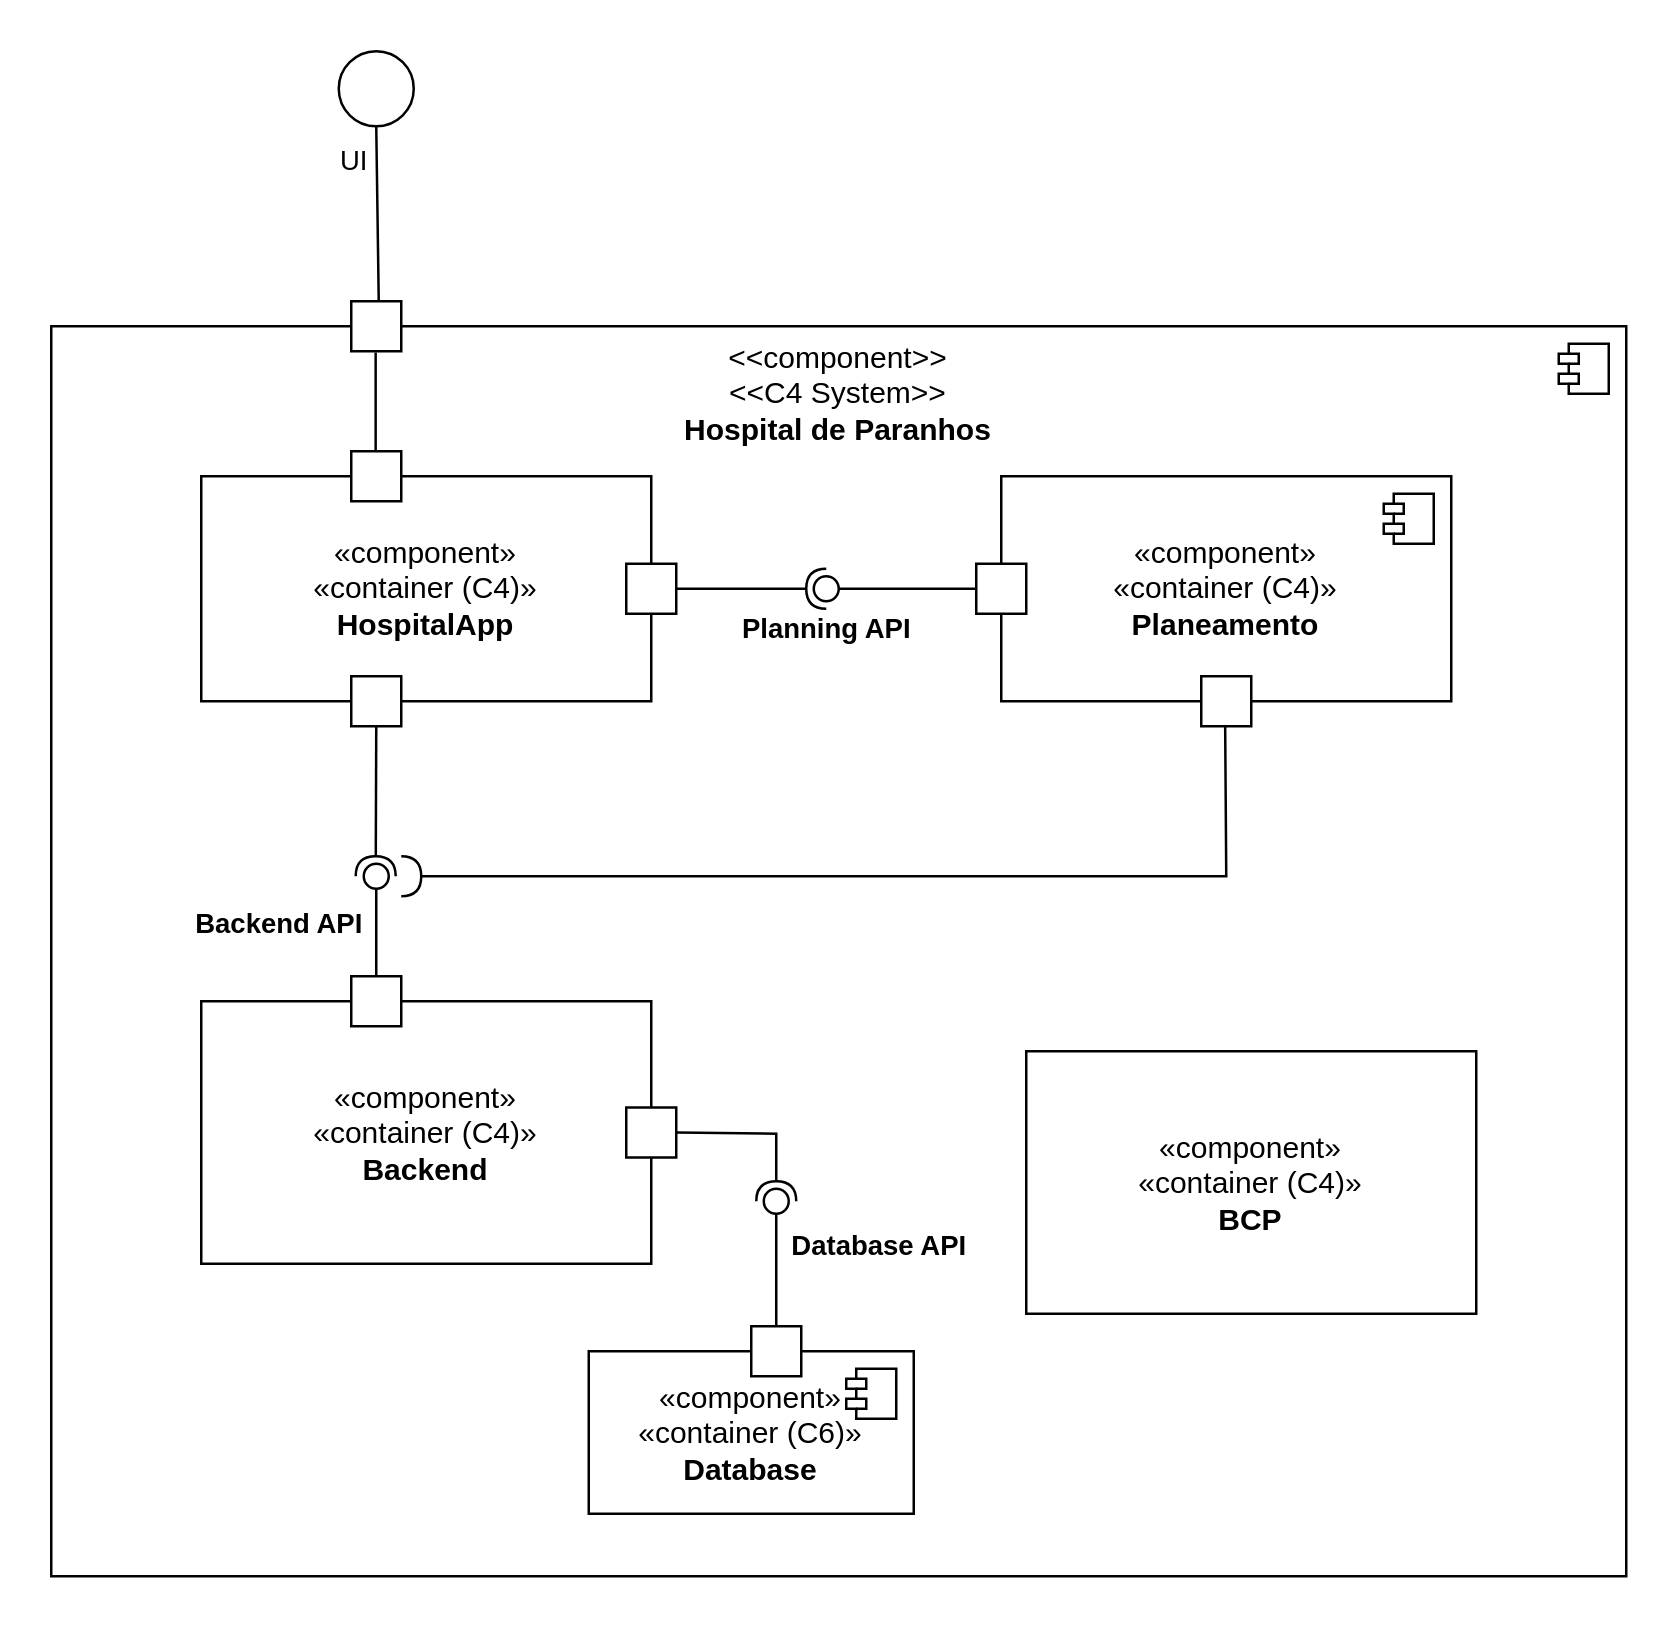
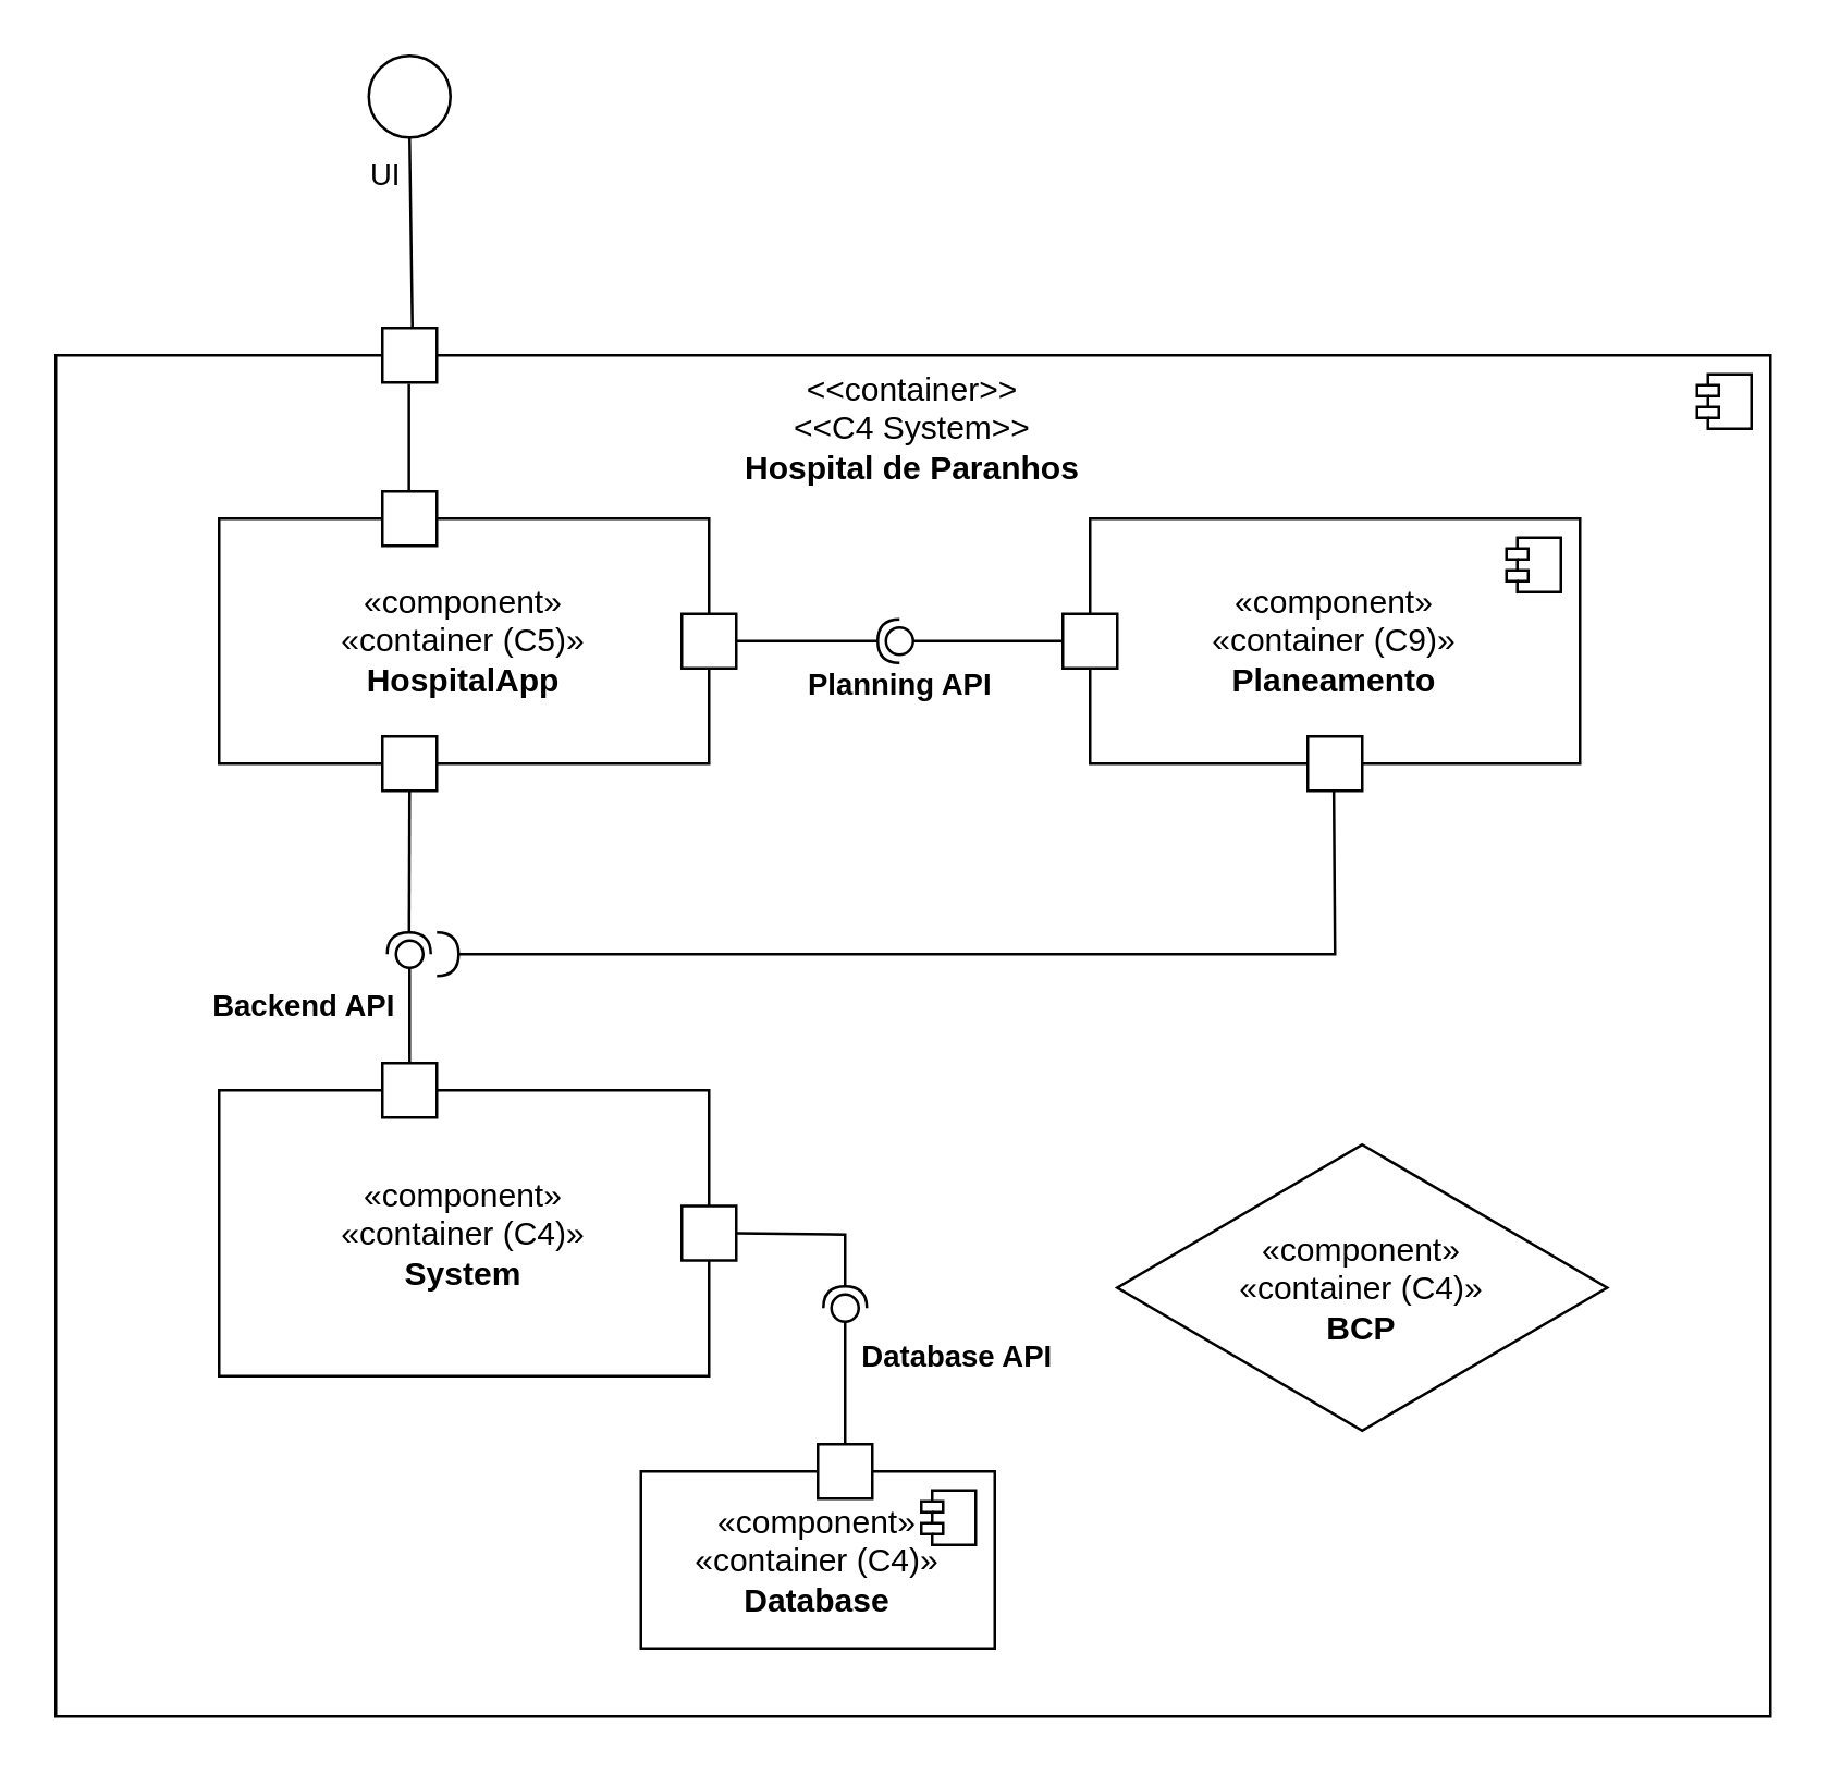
- <mxCell id="12" value="«component»&lt;div&gt;«container (C4)»&lt;br&gt;&lt;b&gt;HospitalApp&lt;/b&gt;&lt;/div&gt;" style="html=1;dropTarget=0;whiteSpace=wrap;" parent="1" vertex="1"><mxGeometry x="80" y="190" width="180" height="90" as="geometry" /></mxCell>
+ <mxCell id="12" value="«component»&lt;div&gt;«container (C5)»&lt;br&gt;&lt;b&gt;HospitalApp&lt;/b&gt;&lt;/div&gt;" style="html=1;dropTarget=0;whiteSpace=wrap;" parent="1" vertex="1"><mxGeometry x="80" y="190" width="180" height="90" as="geometry" /></mxCell>
- <mxCell id="10" value="«component»&lt;div&gt;«container (C4)»&lt;br&gt;&lt;b&gt;Planeamento&lt;/b&gt;&lt;/div&gt;" style="html=1;dropTarget=0;whiteSpace=wrap;" parent="1" vertex="1"><mxGeometry x="400" y="190" width="180" height="90" as="geometry" /></mxCell>
+ <mxCell id="10" value="«component»&lt;div&gt;«container (C9)»&lt;br&gt;&lt;b&gt;Planeamento&lt;/b&gt;&lt;/div&gt;" style="html=1;dropTarget=0;whiteSpace=wrap;" parent="1" vertex="1"><mxGeometry x="400" y="190" width="180" height="90" as="geometry" /></mxCell>
- <mxCell id="2" value="&amp;lt;&amp;lt;component&amp;gt;&amp;gt;&lt;div&gt;&amp;lt;&amp;lt;C4 System&amp;gt;&amp;gt;&lt;br&gt;&lt;b&gt;Hospital de Paranhos&lt;/b&gt;&lt;/div&gt;&lt;div&gt;&lt;b&gt;&lt;br&gt;&lt;/b&gt;&lt;/div&gt;&lt;div&gt;&lt;b&gt;&lt;br&gt;&lt;/b&gt;&lt;/div&gt;&lt;div&gt;&lt;b&gt;&lt;br&gt;&lt;/b&gt;&lt;/div&gt;&lt;div&gt;&lt;b&gt;&lt;br&gt;&lt;/b&gt;&lt;/div&gt;&lt;div&gt;&lt;b&gt;&lt;br&gt;&lt;/b&gt;&lt;/div&gt;&lt;div&gt;&lt;b&gt;&lt;br&gt;&lt;/b&gt;&lt;/div&gt;&lt;div&gt;&lt;b&gt;&lt;br&gt;&lt;/b&gt;&lt;/div&gt;&lt;div&gt;&lt;b&gt;&lt;br&gt;&lt;/b&gt;&lt;/div&gt;&lt;div&gt;&lt;b&gt;&lt;br&gt;&lt;/b&gt;&lt;/div&gt;&lt;div&gt;&lt;b&gt;&lt;br&gt;&lt;/b&gt;&lt;/div&gt;&lt;div&gt;&lt;b&gt;&lt;br&gt;&lt;/b&gt;&lt;/div&gt;&lt;div&gt;&lt;b&gt;&lt;br&gt;&lt;/b&gt;&lt;/div&gt;&lt;div&gt;&lt;b&gt;&lt;br&gt;&lt;/b&gt;&lt;/div&gt;&lt;div&gt;&lt;b&gt;&lt;br&gt;&lt;/b&gt;&lt;/div&gt;&lt;div&gt;&lt;b&gt;&lt;br&gt;&lt;/b&gt;&lt;/div&gt;&lt;div&gt;&lt;b&gt;&lt;br&gt;&lt;/b&gt;&lt;/div&gt;&lt;div&gt;&lt;b&gt;&lt;br&gt;&lt;/b&gt;&lt;/div&gt;&lt;div&gt;&lt;b&gt;&lt;br&gt;&lt;/b&gt;&lt;/div&gt;&lt;div&gt;&lt;b&gt;&lt;br&gt;&lt;/b&gt;&lt;/div&gt;&lt;div&gt;&lt;b&gt;&lt;br&gt;&lt;/b&gt;&lt;/div&gt;&lt;div&gt;&lt;b&gt;&lt;br&gt;&lt;/b&gt;&lt;/div&gt;&lt;div&gt;&lt;b&gt;&lt;br&gt;&lt;/b&gt;&lt;/div&gt;&lt;div&gt;&lt;b&gt;&lt;br&gt;&lt;/b&gt;&lt;/div&gt;&lt;div&gt;&lt;b&gt;&lt;br&gt;&lt;/b&gt;&lt;/div&gt;&lt;div&gt;&lt;b&gt;&lt;br&gt;&lt;/b&gt;&lt;/div&gt;&lt;div&gt;&lt;b&gt;&lt;br&gt;&lt;/b&gt;&lt;/div&gt;&lt;div&gt;&lt;b&gt;&lt;br&gt;&lt;/b&gt;&lt;/div&gt;&lt;div&gt;&lt;b&gt;&lt;br&gt;&lt;/b&gt;&lt;/div&gt;&lt;div&gt;&lt;b&gt;&lt;br&gt;&lt;/b&gt;&lt;/div&gt;&lt;div&gt;&lt;b&gt;&lt;br&gt;&lt;/b&gt;&lt;/div&gt;&lt;div&gt;&lt;br&gt;&lt;/div&gt;" style="html=1;dropTarget=0;whiteSpace=wrap;" parent="1" vertex="1"><mxGeometry x="20" y="130" width="630" height="500" as="geometry" /></mxCell>
+ <mxCell id="2" value="&amp;lt;&amp;lt;container&amp;gt;&amp;gt;&lt;div&gt;&amp;lt;&amp;lt;C4 System&amp;gt;&amp;gt;&lt;br&gt;&lt;b&gt;Hospital de Paranhos&lt;/b&gt;&lt;/div&gt;&lt;div&gt;&lt;b&gt;&lt;br&gt;&lt;/b&gt;&lt;/div&gt;&lt;div&gt;&lt;b&gt;&lt;br&gt;&lt;/b&gt;&lt;/div&gt;&lt;div&gt;&lt;b&gt;&lt;br&gt;&lt;/b&gt;&lt;/div&gt;&lt;div&gt;&lt;b&gt;&lt;br&gt;&lt;/b&gt;&lt;/div&gt;&lt;div&gt;&lt;b&gt;&lt;br&gt;&lt;/b&gt;&lt;/div&gt;&lt;div&gt;&lt;b&gt;&lt;br&gt;&lt;/b&gt;&lt;/div&gt;&lt;div&gt;&lt;b&gt;&lt;br&gt;&lt;/b&gt;&lt;/div&gt;&lt;div&gt;&lt;b&gt;&lt;br&gt;&lt;/b&gt;&lt;/div&gt;&lt;div&gt;&lt;b&gt;&lt;br&gt;&lt;/b&gt;&lt;/div&gt;&lt;div&gt;&lt;b&gt;&lt;br&gt;&lt;/b&gt;&lt;/div&gt;&lt;div&gt;&lt;b&gt;&lt;br&gt;&lt;/b&gt;&lt;/div&gt;&lt;div&gt;&lt;b&gt;&lt;br&gt;&lt;/b&gt;&lt;/div&gt;&lt;div&gt;&lt;b&gt;&lt;br&gt;&lt;/b&gt;&lt;/div&gt;&lt;div&gt;&lt;b&gt;&lt;br&gt;&lt;/b&gt;&lt;/div&gt;&lt;div&gt;&lt;b&gt;&lt;br&gt;&lt;/b&gt;&lt;/div&gt;&lt;div&gt;&lt;b&gt;&lt;br&gt;&lt;/b&gt;&lt;/div&gt;&lt;div&gt;&lt;b&gt;&lt;br&gt;&lt;/b&gt;&lt;/div&gt;&lt;div&gt;&lt;b&gt;&lt;br&gt;&lt;/b&gt;&lt;/div&gt;&lt;div&gt;&lt;b&gt;&lt;br&gt;&lt;/b&gt;&lt;/div&gt;&lt;div&gt;&lt;b&gt;&lt;br&gt;&lt;/b&gt;&lt;/div&gt;&lt;div&gt;&lt;b&gt;&lt;br&gt;&lt;/b&gt;&lt;/div&gt;&lt;div&gt;&lt;b&gt;&lt;br&gt;&lt;/b&gt;&lt;/div&gt;&lt;div&gt;&lt;b&gt;&lt;br&gt;&lt;/b&gt;&lt;/div&gt;&lt;div&gt;&lt;b&gt;&lt;br&gt;&lt;/b&gt;&lt;/div&gt;&lt;div&gt;&lt;b&gt;&lt;br&gt;&lt;/b&gt;&lt;/div&gt;&lt;div&gt;&lt;b&gt;&lt;br&gt;&lt;/b&gt;&lt;/div&gt;&lt;div&gt;&lt;b&gt;&lt;br&gt;&lt;/b&gt;&lt;/div&gt;&lt;div&gt;&lt;b&gt;&lt;br&gt;&lt;/b&gt;&lt;/div&gt;&lt;div&gt;&lt;b&gt;&lt;br&gt;&lt;/b&gt;&lt;/div&gt;&lt;div&gt;&lt;b&gt;&lt;br&gt;&lt;/b&gt;&lt;/div&gt;&lt;div&gt;&lt;br&gt;&lt;/div&gt;" style="html=1;dropTarget=0;whiteSpace=wrap;" parent="1" vertex="1"><mxGeometry x="20" y="130" width="630" height="500" as="geometry" /></mxCell>
- <mxCell id="14" value="«component»&lt;br&gt;«container (C4)»&lt;div&gt;&lt;b&gt;Backend&lt;/b&gt;&lt;/div&gt;" style="rounded=0;whiteSpace=wrap;html=1;" parent="1" vertex="1"><mxGeometry x="80" y="400" width="180" height="105" as="geometry" /></mxCell>
+ <mxCell id="14" value="«component»&lt;br&gt;«container (C4)»&lt;div&gt;&lt;b&gt;System&lt;/b&gt;&lt;/div&gt;" style="rounded=0;whiteSpace=wrap;html=1;" parent="1" vertex="1"><mxGeometry x="80" y="400" width="180" height="105" as="geometry" /></mxCell>
- <mxCell id="15" value="«component»&lt;br&gt;«container (C4)»&lt;div&gt;&lt;b&gt;BCP&lt;/b&gt;&lt;/div&gt;" style="rounded=0;whiteSpace=wrap;html=1;" parent="1" vertex="1"><mxGeometry x="410" y="420" width="180" height="105" as="geometry" /></mxCell>
+ <mxCell id="15" value="«component»&lt;br&gt;«container (C4)»&lt;div&gt;&lt;b&gt;BCP&lt;/b&gt;&lt;/div&gt;" style="rhombus;whiteSpace=wrap;html=1;" parent="1" vertex="1"><mxGeometry x="410" y="420" width="180" height="105" as="geometry" /></mxCell>
- <mxCell id="29" value="«component»&lt;div&gt;«container (C6)»&lt;br&gt;&lt;b&gt;Database&lt;/b&gt;&lt;/div&gt;" style="html=1;dropTarget=0;whiteSpace=wrap;" vertex="1" parent="1"><mxGeometry x="235" y="540" width="130" height="65" as="geometry" /></mxCell>
+ <mxCell id="29" value="«component»&lt;div&gt;«container (C4)»&lt;br&gt;&lt;b&gt;Database&lt;/b&gt;&lt;/div&gt;" style="html=1;dropTarget=0;whiteSpace=wrap;" vertex="1" parent="1"><mxGeometry x="235" y="540" width="130" height="65" as="geometry" /></mxCell>
